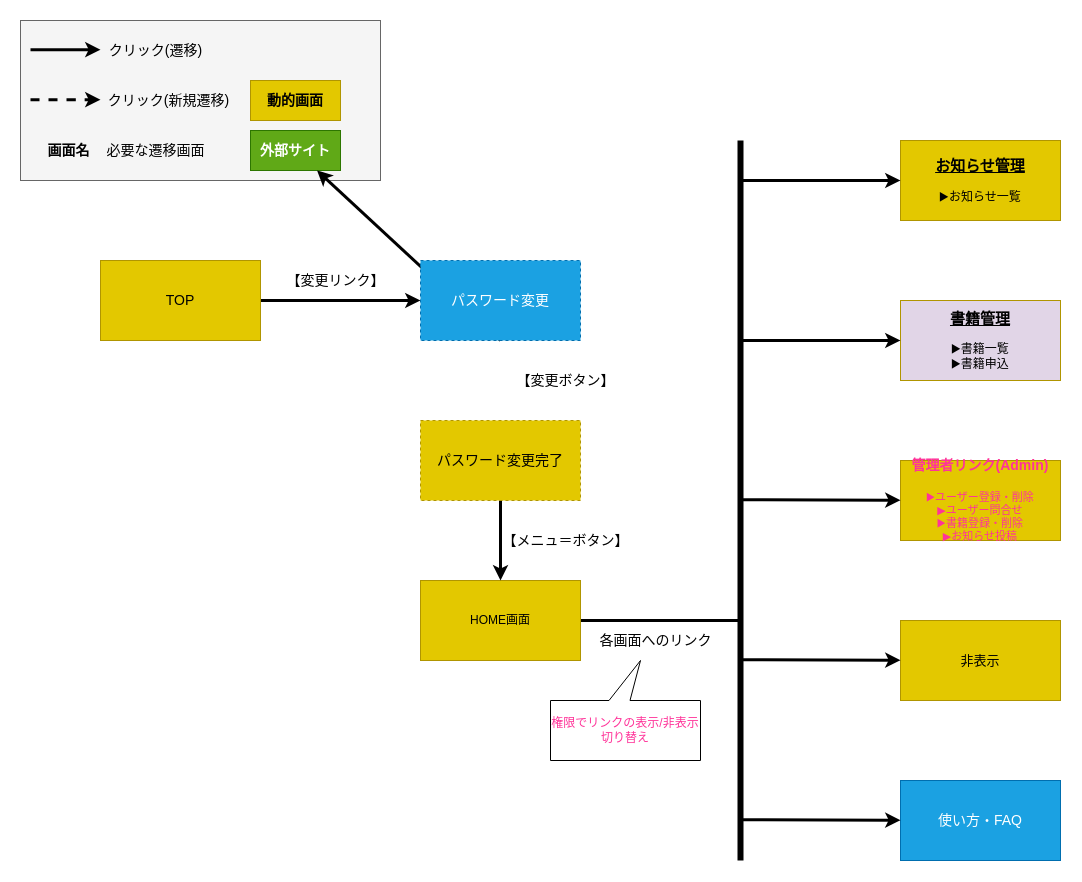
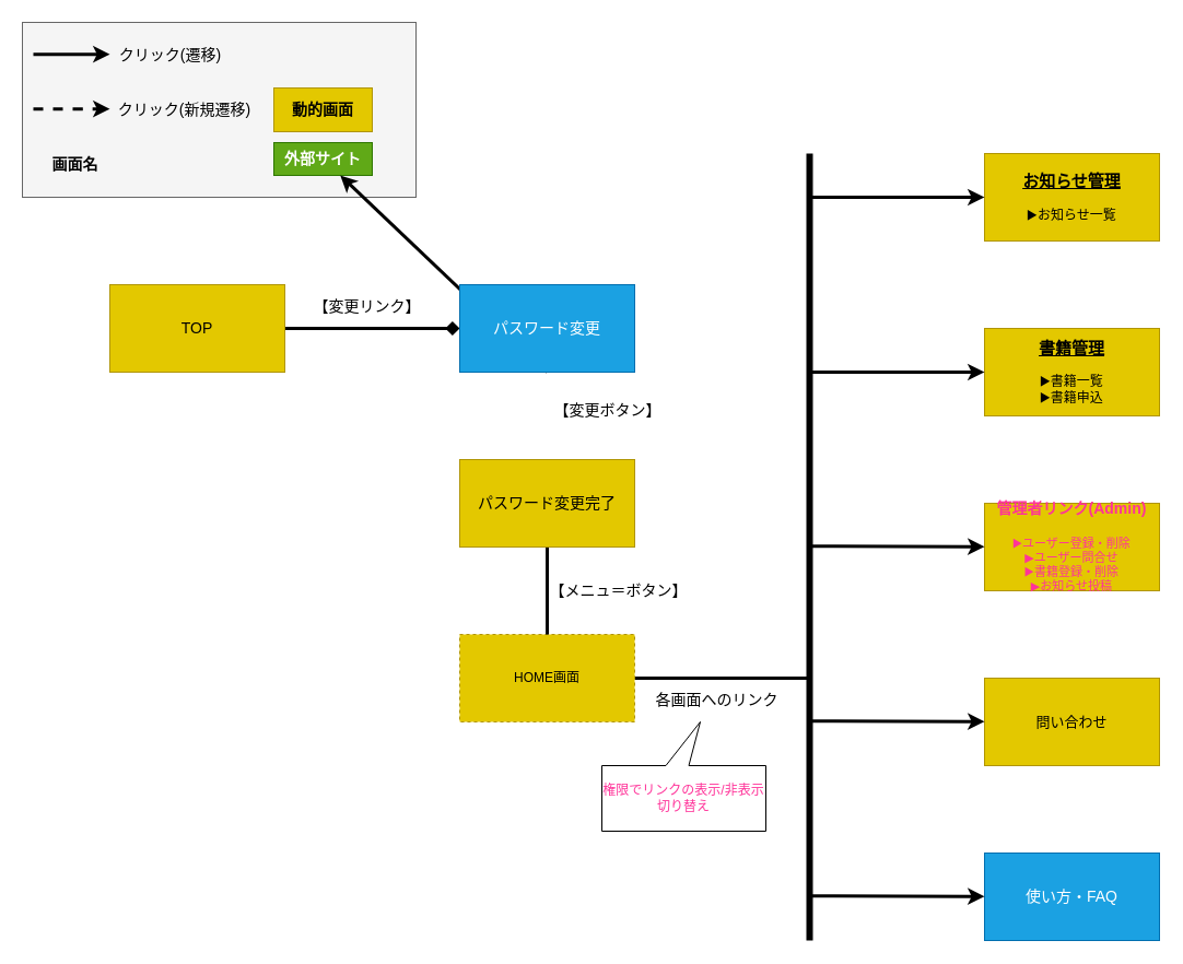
- <mxCell id="13" value="必要な遷移画面" style="text;html=1;resizable=0;autosize=1;align=center;verticalAlign=middle;points=[];fillColor=none;strokeColor=none;rounded=0;fontSize=14;fontColor=#000000;" vertex="1" parent="4"><mxGeometry x="80" y="120" width="110" height="20" as="geometry" /></mxCell>
- <mxCell id="7" value="&lt;font style=&quot;font-size: 14px&quot;&gt;&lt;b&gt;外部サイト&lt;/b&gt;&lt;/font&gt;" style="rounded=0;whiteSpace=wrap;html=1;fillColor=#60a917;strokeColor=#2D7600;fontColor=#ffffff;" vertex="1" parent="4"><mxGeometry x="230" y="110" width="90" height="40" as="geometry" /></mxCell>
+ <mxCell id="7" value="&lt;font style=&quot;font-size: 14px&quot;&gt;&lt;b&gt;外部サイト&lt;/b&gt;&lt;/font&gt;" style="rounded=0;whiteSpace=wrap;html=1;fillColor=#60a917;strokeColor=#2D7600;fontColor=#ffffff;" vertex="1" parent="4"><mxGeometry x="230" y="110" width="90" height="30" as="geometry" /></mxCell>
- <mxCell id="2" style="edgeStyle=none;html=1;exitX=1;exitY=0.5;exitDx=0;exitDy=0;entryX=0;entryY=0.5;entryDx=0;entryDy=0;fontSize=14;fontColor=#000000;strokeColor=#000000;strokeWidth=3;" edge="1" parent="1" source="3" target="15"><mxGeometry relative="1" as="geometry" /></mxCell>
+ <mxCell id="2" style="edgeStyle=none;html=1;exitX=1;exitY=0.5;exitDx=0;exitDy=0;entryX=0;entryY=0.5;entryDx=0;entryDy=0;fontSize=14;fontColor=#000000;strokeColor=#000000;strokeWidth=3;endArrow=diamond;" edge="1" parent="1" source="3" target="15"><mxGeometry relative="1" as="geometry" /></mxCell>
- <mxCell id="15" value="&lt;span style=&quot;font-size: 14px&quot;&gt;パスワード変更&lt;/span&gt;" style="rounded=0;whiteSpace=wrap;html=1;fillColor=#1ba1e2;fontColor=#ffffff;strokeColor=#006EAF;dashed=1;" vertex="1" parent="1"><mxGeometry x="420" y="260" width="160" height="80" as="geometry" /></mxCell>
+ <mxCell id="15" value="&lt;span style=&quot;font-size: 14px&quot;&gt;パスワード変更&lt;/span&gt;" style="rounded=0;whiteSpace=wrap;html=1;fillColor=#1ba1e2;fontColor=#ffffff;strokeColor=#006EAF;" vertex="1" parent="1"><mxGeometry x="420" y="260" width="160" height="80" as="geometry" /></mxCell>
- <mxCell id="27" value="&lt;u&gt;&lt;font style=&quot;font-size: 15px&quot;&gt;&lt;b&gt;書籍管理&lt;/b&gt;&lt;/font&gt;&lt;/u&gt;&lt;br&gt;&lt;br&gt;▶️書籍一覧&lt;br&gt;▶️書籍申込" style="rounded=0;whiteSpace=wrap;html=1;fillColor=#e1d5e7;fontColor=#000000;strokeColor=#B09500;" vertex="1" parent="1"><mxGeometry x="900" y="300" width="160" height="80" as="geometry" /></mxCell>
+ <mxCell id="27" value="&lt;u&gt;&lt;font style=&quot;font-size: 15px&quot;&gt;&lt;b&gt;書籍管理&lt;/b&gt;&lt;/font&gt;&lt;/u&gt;&lt;br&gt;&lt;br&gt;▶️書籍一覧&lt;br&gt;▶️書籍申込" style="rounded=0;whiteSpace=wrap;html=1;fillColor=#e3c800;fontColor=#000000;strokeColor=#B09500;" vertex="1" parent="1"><mxGeometry x="900" y="300" width="160" height="80" as="geometry" /></mxCell>
- <mxCell id="21" value="【変更ボタン】" style="text;html=1;resizable=0;autosize=1;align=center;verticalAlign=middle;points=[];fillColor=none;strokeColor=none;rounded=0;fontSize=14;fontColor=#000000;" vertex="1" parent="1"><mxGeometry x="510" y="370" width="110" height="20" as="geometry" /></mxCell>
+ <mxCell id="21" value="【変更ボタン】" style="text;html=1;resizable=0;autosize=1;align=center;verticalAlign=middle;points=[];fillColor=none;strokeColor=none;rounded=0;fontSize=14;fontColor=#000000;" vertex="1" parent="1"><mxGeometry x="500" y="365" width="110" height="20" as="geometry" /></mxCell>
- <mxCell id="19" value="&lt;span style=&quot;font-size: 14px&quot;&gt;パスワード変更完了&lt;/span&gt;" style="rounded=0;whiteSpace=wrap;html=1;fillColor=#e3c800;fontColor=#000000;strokeColor=#B09500;dashed=1;" vertex="1" parent="1"><mxGeometry x="420" y="420" width="160" height="80" as="geometry" /></mxCell>
+ <mxCell id="19" value="&lt;span style=&quot;font-size: 14px&quot;&gt;パスワード変更完了&lt;/span&gt;" style="rounded=0;whiteSpace=wrap;html=1;fillColor=#e3c800;fontColor=#000000;strokeColor=#B09500;" vertex="1" parent="1"><mxGeometry x="420" y="420" width="160" height="80" as="geometry" /></mxCell>
- <mxCell id="18" style="edgeStyle=none;html=1;exitX=0.5;exitY=1;exitDx=0;exitDy=0;entryX=0.5;entryY=0;entryDx=0;entryDy=0;fontSize=14;fontColor=#000000;strokeColor=#000000;strokeWidth=3;" edge="1" parent="1" source="19" target="17"><mxGeometry relative="1" as="geometry" /></mxCell>
+ <mxCell id="18" style="edgeStyle=none;html=1;exitX=0.5;exitY=1;exitDx=0;exitDy=0;entryX=0.5;entryY=0;entryDx=0;entryDy=0;fontSize=14;fontColor=#000000;strokeColor=#000000;strokeWidth=3;endArrow=none;" edge="1" parent="1" source="19" target="17"><mxGeometry relative="1" as="geometry" /></mxCell>
- <mxCell id="17" value="HOME画面" style="rounded=0;whiteSpace=wrap;html=1;fillColor=#e3c800;fontColor=#000000;strokeColor=#B09500;" vertex="1" parent="1"><mxGeometry x="420" y="580" width="160" height="80" as="geometry" /></mxCell>
+ <mxCell id="17" value="HOME画面" style="rounded=0;whiteSpace=wrap;html=1;fillColor=#e3c800;fontColor=#000000;strokeColor=#B09500;dashed=1;" vertex="1" parent="1"><mxGeometry x="420" y="580" width="160" height="80" as="geometry" /></mxCell>
- <mxCell id="25" value="&lt;font style=&quot;font-size: 13px&quot;&gt;非表示&lt;/font&gt;" style="rounded=0;whiteSpace=wrap;html=1;fillColor=#e3c800;fontColor=#000000;strokeColor=#B09500;" vertex="1" parent="1"><mxGeometry x="900" y="620" width="160" height="80" as="geometry" /></mxCell>
+ <mxCell id="25" value="&lt;font style=&quot;font-size: 13px&quot;&gt;問い合わせ&lt;/font&gt;" style="rounded=0;whiteSpace=wrap;html=1;fillColor=#e3c800;fontColor=#000000;strokeColor=#B09500;" vertex="1" parent="1"><mxGeometry x="900" y="620" width="160" height="80" as="geometry" /></mxCell>
